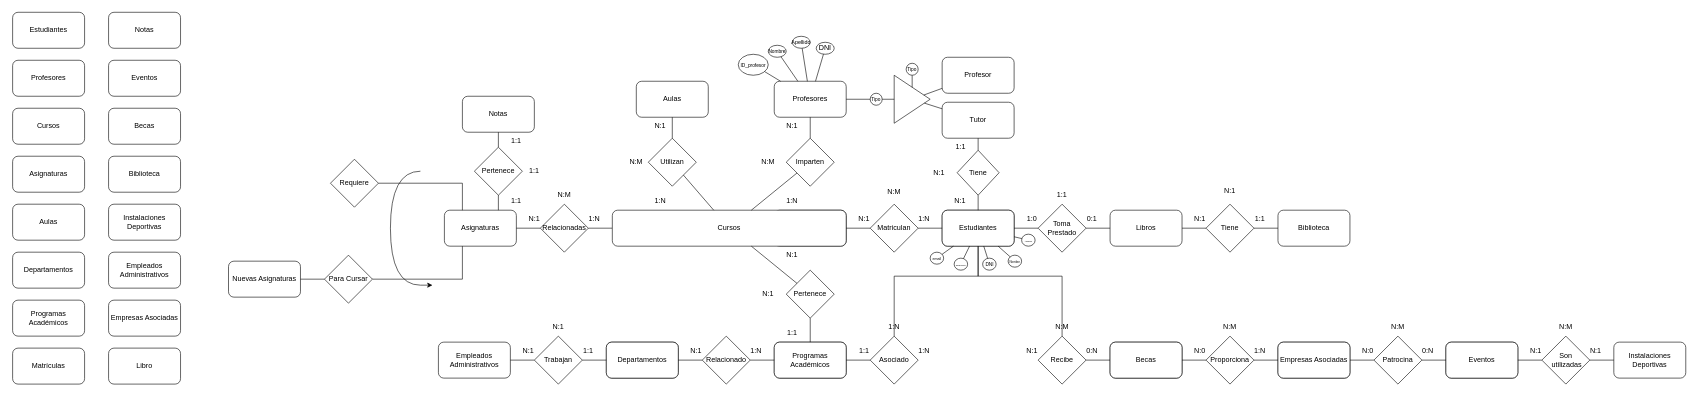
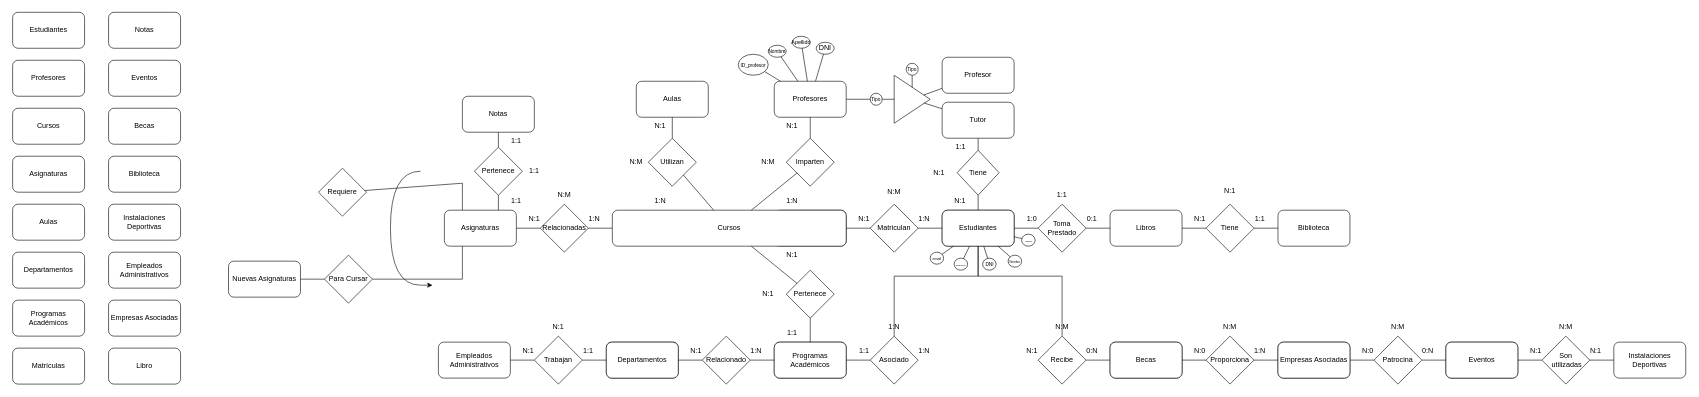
- <mxCell id="138" value="Requiere" style="rhombus;whiteSpace=wrap;html=1;" parent="1" vertex="1"><mxGeometry x="550" y="265" width="80" height="80" as="geometry" /></mxCell>
+ <mxCell id="138" value="Requiere" style="rhombus;whiteSpace=wrap;html=1;" parent="1" vertex="1"><mxGeometry x="530" y="280" width="80" height="80" as="geometry" /></mxCell>
